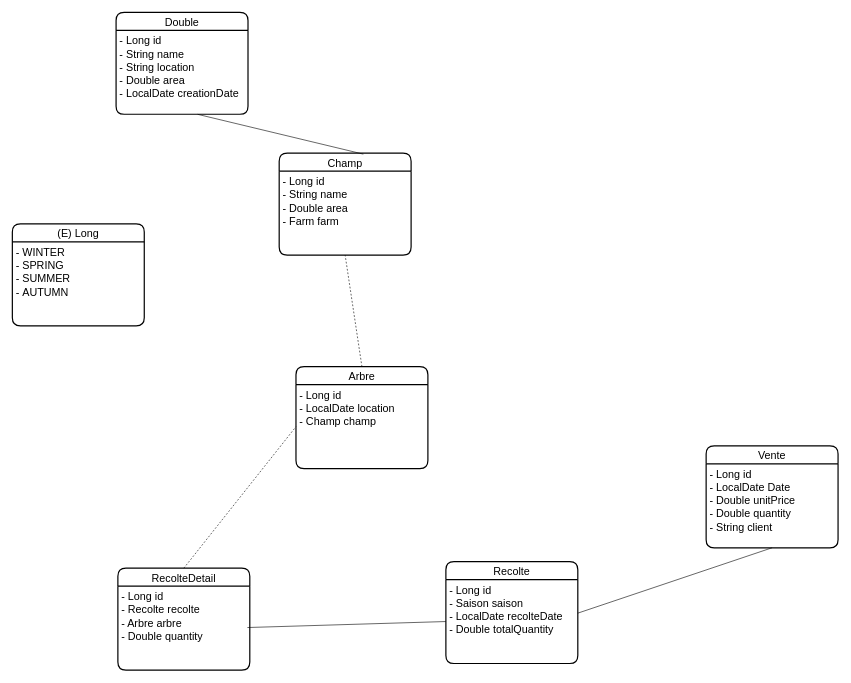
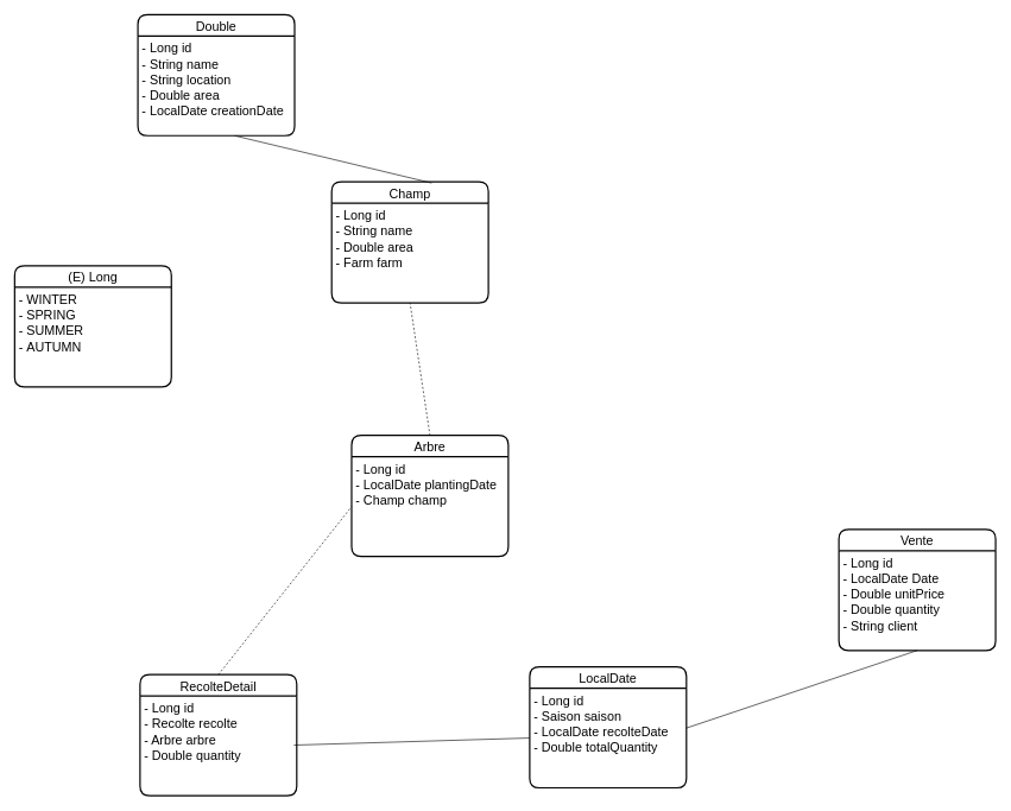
- <mxCell id="7" value="- Long id&#10;- LocalDate location&#10;- Champ champ" style="align=left;strokeColor=none;fillColor=none;spacingLeft=4;fontSize=18;verticalAlign=top;resizable=0;rotatable=0;part=1;" parent="6" vertex="1"><mxGeometry y="30" width="220" height="140" as="geometry" /></mxCell>
+ <mxCell id="7" value="- Long id&#10;- LocalDate plantingDate&#10;- Champ champ" style="align=left;strokeColor=none;fillColor=none;spacingLeft=4;fontSize=18;verticalAlign=top;resizable=0;rotatable=0;part=1;" parent="6" vertex="1"><mxGeometry y="30" width="220" height="140" as="geometry" /></mxCell>
- <mxCell id="8" value="Recolte" style="swimlane;childLayout=stackLayout;horizontal=1;startSize=30;horizontalStack=0;rounded=1;fontSize=18;fontStyle=0;strokeWidth=2;resizeParent=0;resizeLast=1;shadow=0;dashed=0;align=center;" parent="1" vertex="1"><mxGeometry x="743" y="936" width="220" height="170" as="geometry" /></mxCell>
+ <mxCell id="8" value="LocalDate" style="swimlane;childLayout=stackLayout;horizontal=1;startSize=30;horizontalStack=0;rounded=1;fontSize=18;fontStyle=0;strokeWidth=2;resizeParent=0;resizeLast=1;shadow=0;dashed=0;align=center;" parent="1" vertex="1"><mxGeometry x="743" y="936" width="220" height="170" as="geometry" /></mxCell>
